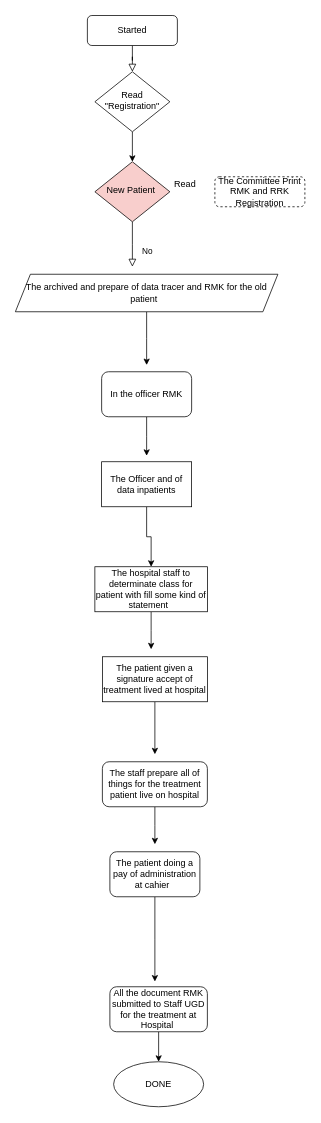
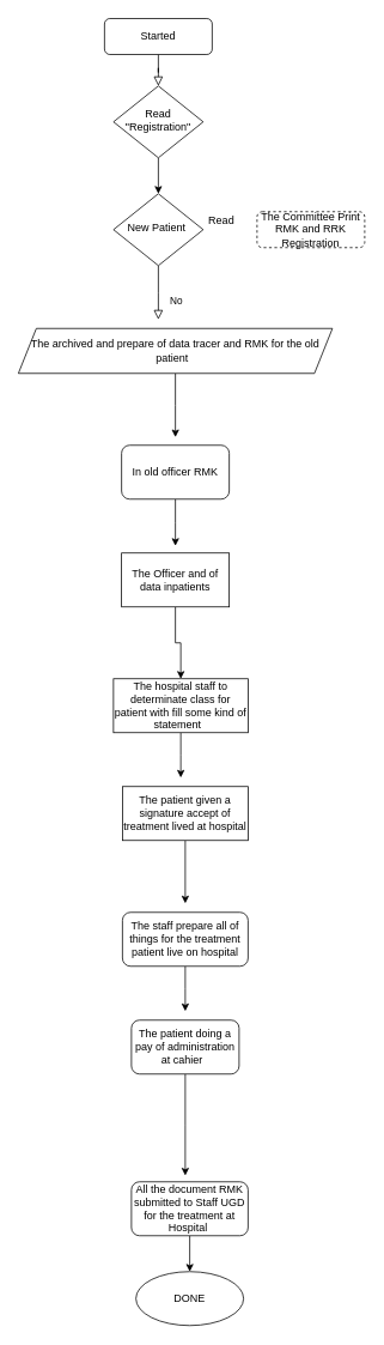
- <mxCell id="7" value="New Patient&amp;nbsp;" style="rhombus;whiteSpace=wrap;html=1;shadow=0;fontFamily=Helvetica;fontSize=12;align=center;strokeWidth=1;spacing=6;spacingTop=-4;fillColor=#f8cecc;" parent="1" vertex="1"><mxGeometry x="126" y="215" width="100" height="80" as="geometry" /></mxCell>
+ <mxCell id="7" value="New Patient&amp;nbsp;" style="rhombus;whiteSpace=wrap;html=1;shadow=0;fontFamily=Helvetica;fontSize=12;align=center;strokeWidth=1;spacing=6;spacingTop=-4;" parent="1" vertex="1"><mxGeometry x="126" y="215" width="100" height="80" as="geometry" /></mxCell>
- <mxCell id="12" value="In the officer RMK" style="rounded=1;whiteSpace=wrap;html=1;" vertex="1" parent="1"><mxGeometry x="135" y="495" width="120" height="60" as="geometry" /></mxCell>
+ <mxCell id="12" value="In old officer RMK" style="rounded=1;whiteSpace=wrap;html=1;" vertex="1" parent="1"><mxGeometry x="135" y="495" width="120" height="60" as="geometry" /></mxCell>
